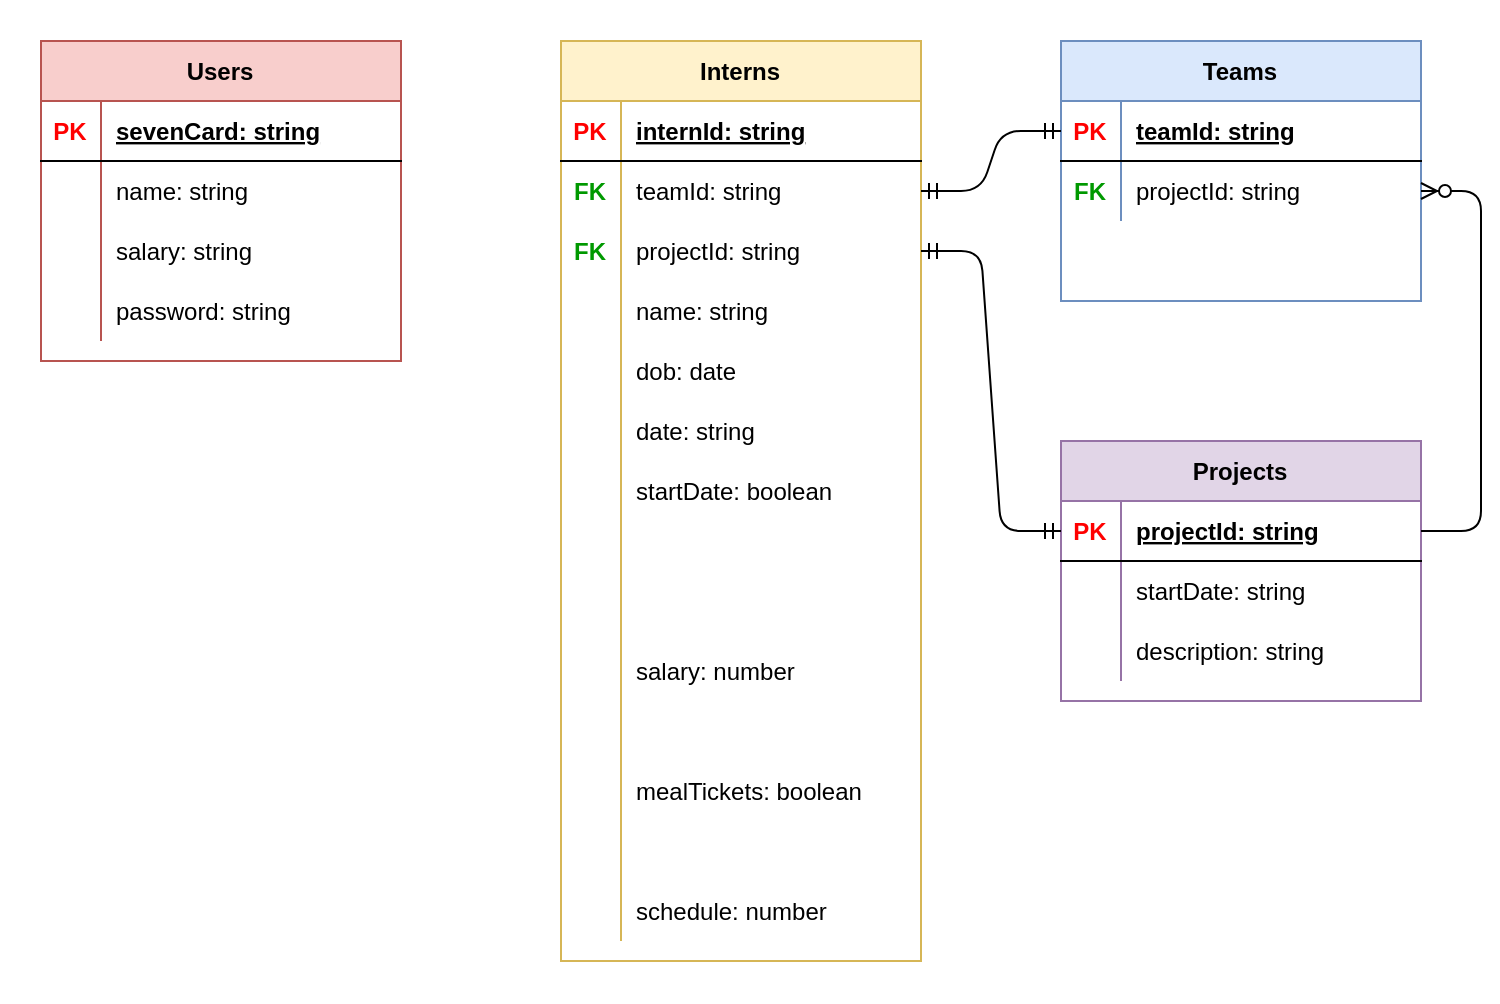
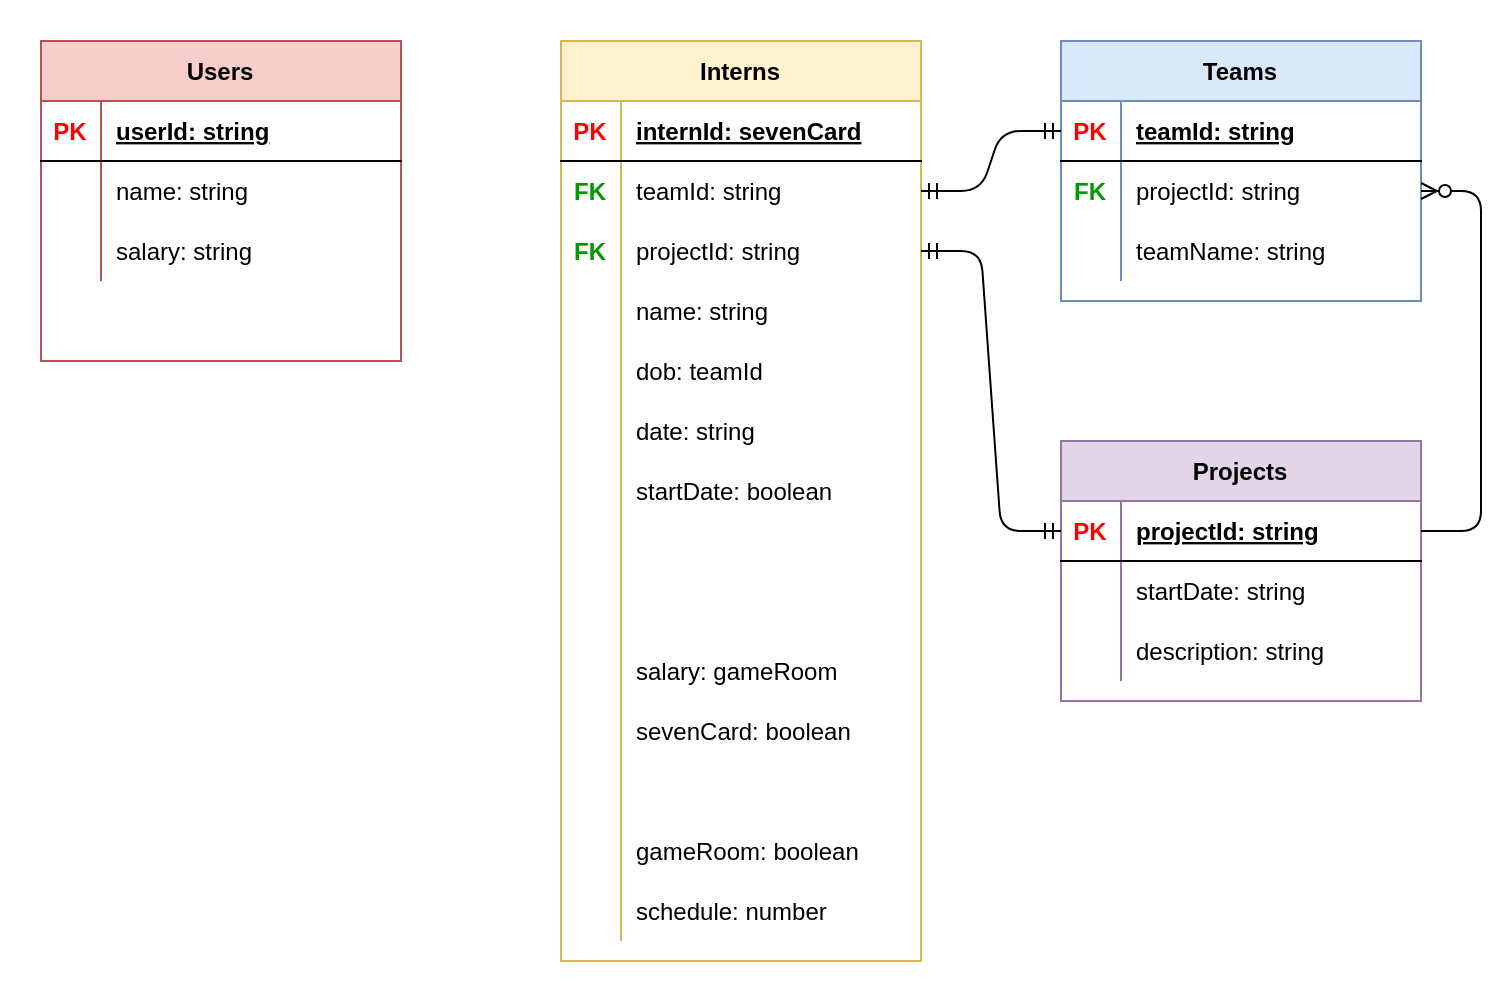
- <mxCell id="5" value="sevenCard: string" style="shape=partialRectangle;connectable=0;fillColor=none;top=0;left=0;bottom=0;right=0;align=left;spacingLeft=6;fontStyle=5;overflow=hidden;" vertex="1" parent="3"><mxGeometry x="30" width="150" height="30" as="geometry" /></mxCell>
+ <mxCell id="5" value="userId: string" style="shape=partialRectangle;connectable=0;fillColor=none;top=0;left=0;bottom=0;right=0;align=left;spacingLeft=6;fontStyle=5;overflow=hidden;" vertex="1" parent="3"><mxGeometry x="30" width="150" height="30" as="geometry" /></mxCell>
- <mxCell id="38" value="internId: string" style="shape=partialRectangle;connectable=0;fillColor=none;top=0;left=0;bottom=0;right=0;align=left;spacingLeft=6;fontStyle=5;overflow=hidden;" vertex="1" parent="36"><mxGeometry x="30" width="150" height="30" as="geometry" /></mxCell>
+ <mxCell id="38" value="internId: sevenCard" style="shape=partialRectangle;connectable=0;fillColor=none;top=0;left=0;bottom=0;right=0;align=left;spacingLeft=6;fontStyle=5;overflow=hidden;" vertex="1" parent="36"><mxGeometry x="30" width="150" height="30" as="geometry" /></mxCell>
+ <mxCell id="34" value="teamName: string" style="shape=partialRectangle;connectable=0;fillColor=none;top=0;left=0;bottom=0;right=0;align=left;spacingLeft=6;overflow=hidden;" vertex="1" parent="32"><mxGeometry x="30" width="150" height="30" as="geometry" /></mxCell>
- <mxCell id="14" value="password: string" style="shape=partialRectangle;connectable=0;fillColor=none;top=0;left=0;bottom=0;right=0;align=left;spacingLeft=6;overflow=hidden;" vertex="1" parent="12"><mxGeometry x="30" width="150" height="30" as="geometry" /></mxCell>
- <mxCell id="50" value="dob: date" style="shape=partialRectangle;connectable=0;fillColor=none;top=0;left=0;bottom=0;right=0;align=left;spacingLeft=6;overflow=hidden;" vertex="1" parent="48"><mxGeometry x="30" width="150" height="30" as="geometry" /></mxCell>
+ <mxCell id="50" value="dob: teamId" style="shape=partialRectangle;connectable=0;fillColor=none;top=0;left=0;bottom=0;right=0;align=left;spacingLeft=6;overflow=hidden;" vertex="1" parent="48"><mxGeometry x="30" width="150" height="30" as="geometry" /></mxCell>
- <mxCell id="63" value="salary: number" style="shape=partialRectangle;connectable=0;fillColor=none;top=0;left=0;bottom=0;right=0;align=left;spacingLeft=6;overflow=hidden;" vertex="1" parent="61"><mxGeometry x="30" width="150" height="30" as="geometry" /></mxCell>
+ <mxCell id="63" value="salary: gameRoom" style="shape=partialRectangle;connectable=0;fillColor=none;top=0;left=0;bottom=0;right=0;align=left;spacingLeft=6;overflow=hidden;" vertex="1" parent="61"><mxGeometry x="30" width="150" height="30" as="geometry" /></mxCell>
+ <mxCell id="66" value="sevenCard: boolean" style="shape=partialRectangle;connectable=0;fillColor=none;top=0;left=0;bottom=0;right=0;align=left;spacingLeft=6;overflow=hidden;" vertex="1" parent="64"><mxGeometry x="30" width="150" height="30" as="geometry" /></mxCell>
- <mxCell id="69" value="mealTickets: boolean" style="shape=partialRectangle;connectable=0;fillColor=none;top=0;left=0;bottom=0;right=0;align=left;spacingLeft=6;overflow=hidden;" vertex="1" parent="67"><mxGeometry x="30" width="150" height="30" as="geometry" /></mxCell>
+ <mxCell id="72" value="gameRoom: boolean" style="shape=partialRectangle;connectable=0;fillColor=none;top=0;left=0;bottom=0;right=0;align=left;spacingLeft=6;overflow=hidden;" vertex="1" parent="70"><mxGeometry x="30" width="150" height="30" as="geometry" /></mxCell>
